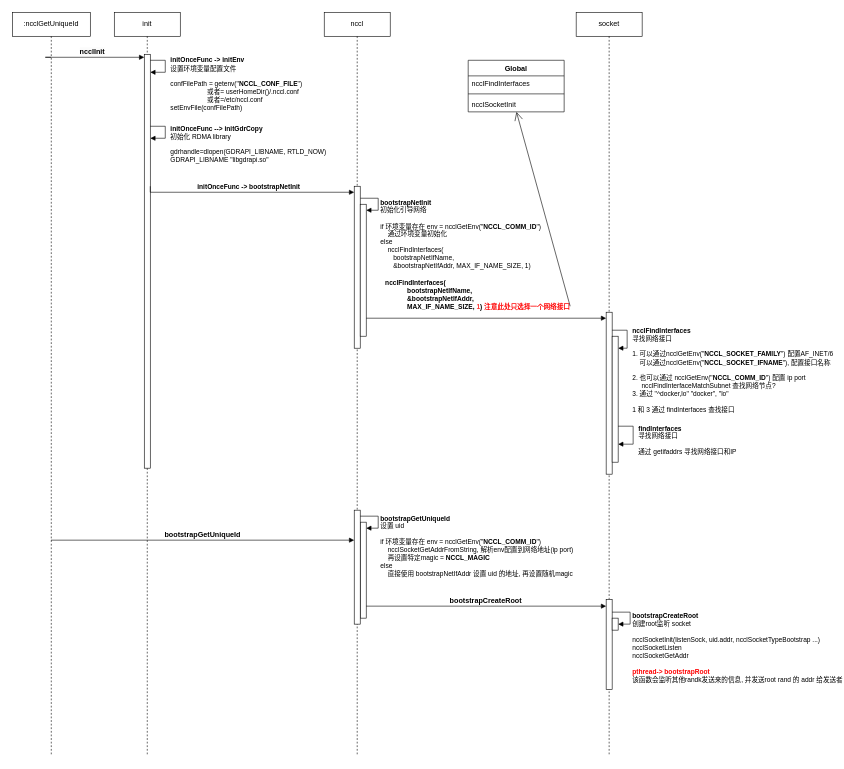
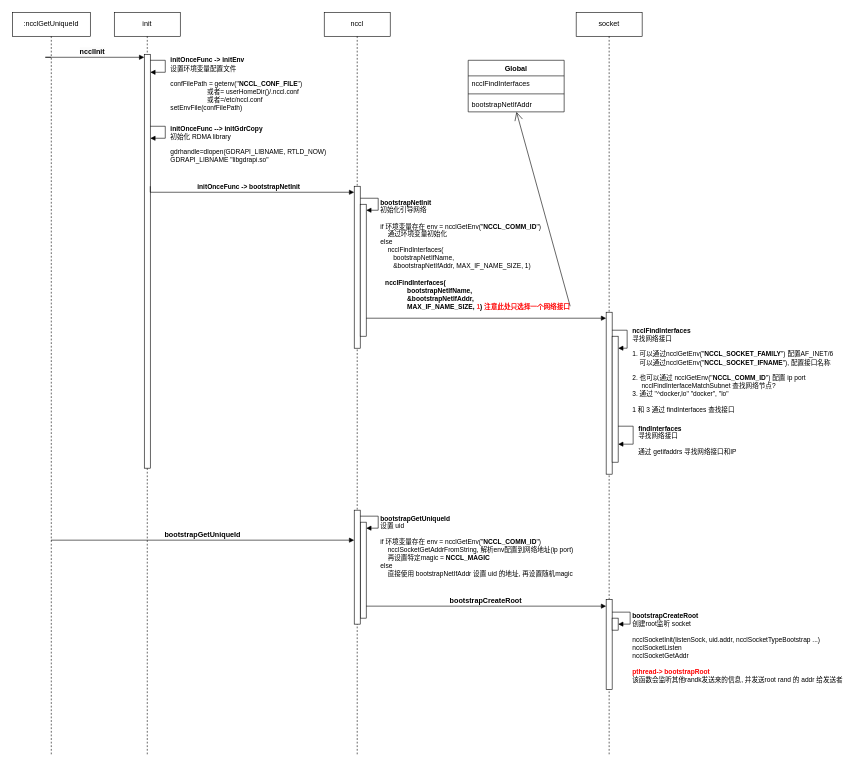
- <mxCell id="27" value="ncclSocketInit" style="text;strokeColor=none;fillColor=none;align=left;verticalAlign=top;spacingLeft=4;spacingRight=4;overflow=hidden;rotatable=0;points=[[0,0.5],[1,0.5]];portConstraint=eastwest;whiteSpace=wrap;html=1;" vertex="1" parent="24"><mxGeometry y="60" width="160" height="26" as="geometry" /></mxCell>
+ <mxCell id="27" value="bootstrapNetIfAddr" style="text;strokeColor=none;fillColor=none;align=left;verticalAlign=top;spacingLeft=4;spacingRight=4;overflow=hidden;rotatable=0;points=[[0,0.5],[1,0.5]];portConstraint=eastwest;whiteSpace=wrap;html=1;" vertex="1" parent="24"><mxGeometry y="60" width="160" height="26" as="geometry" /></mxCell>
